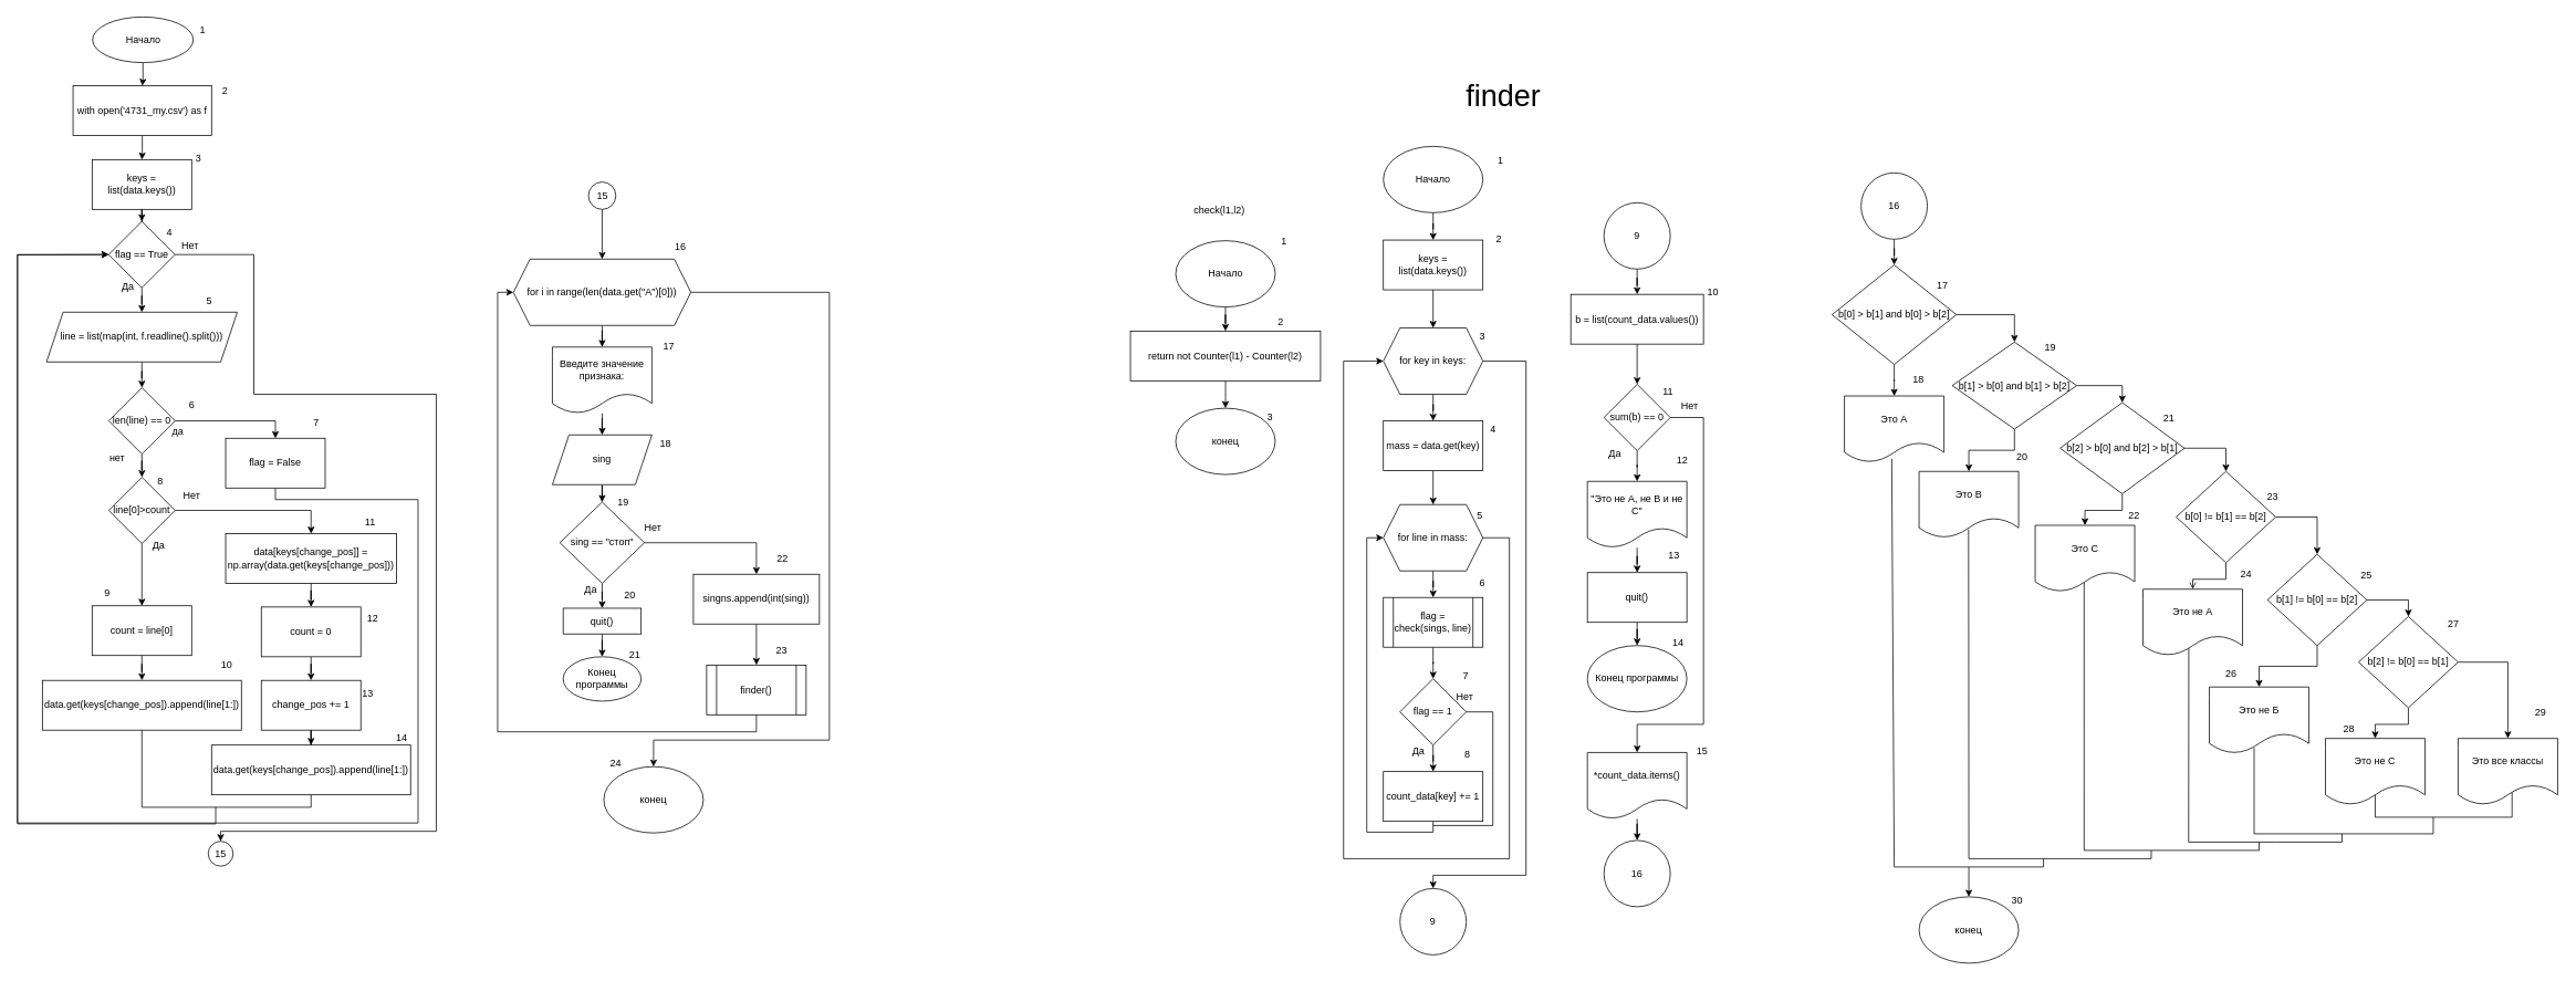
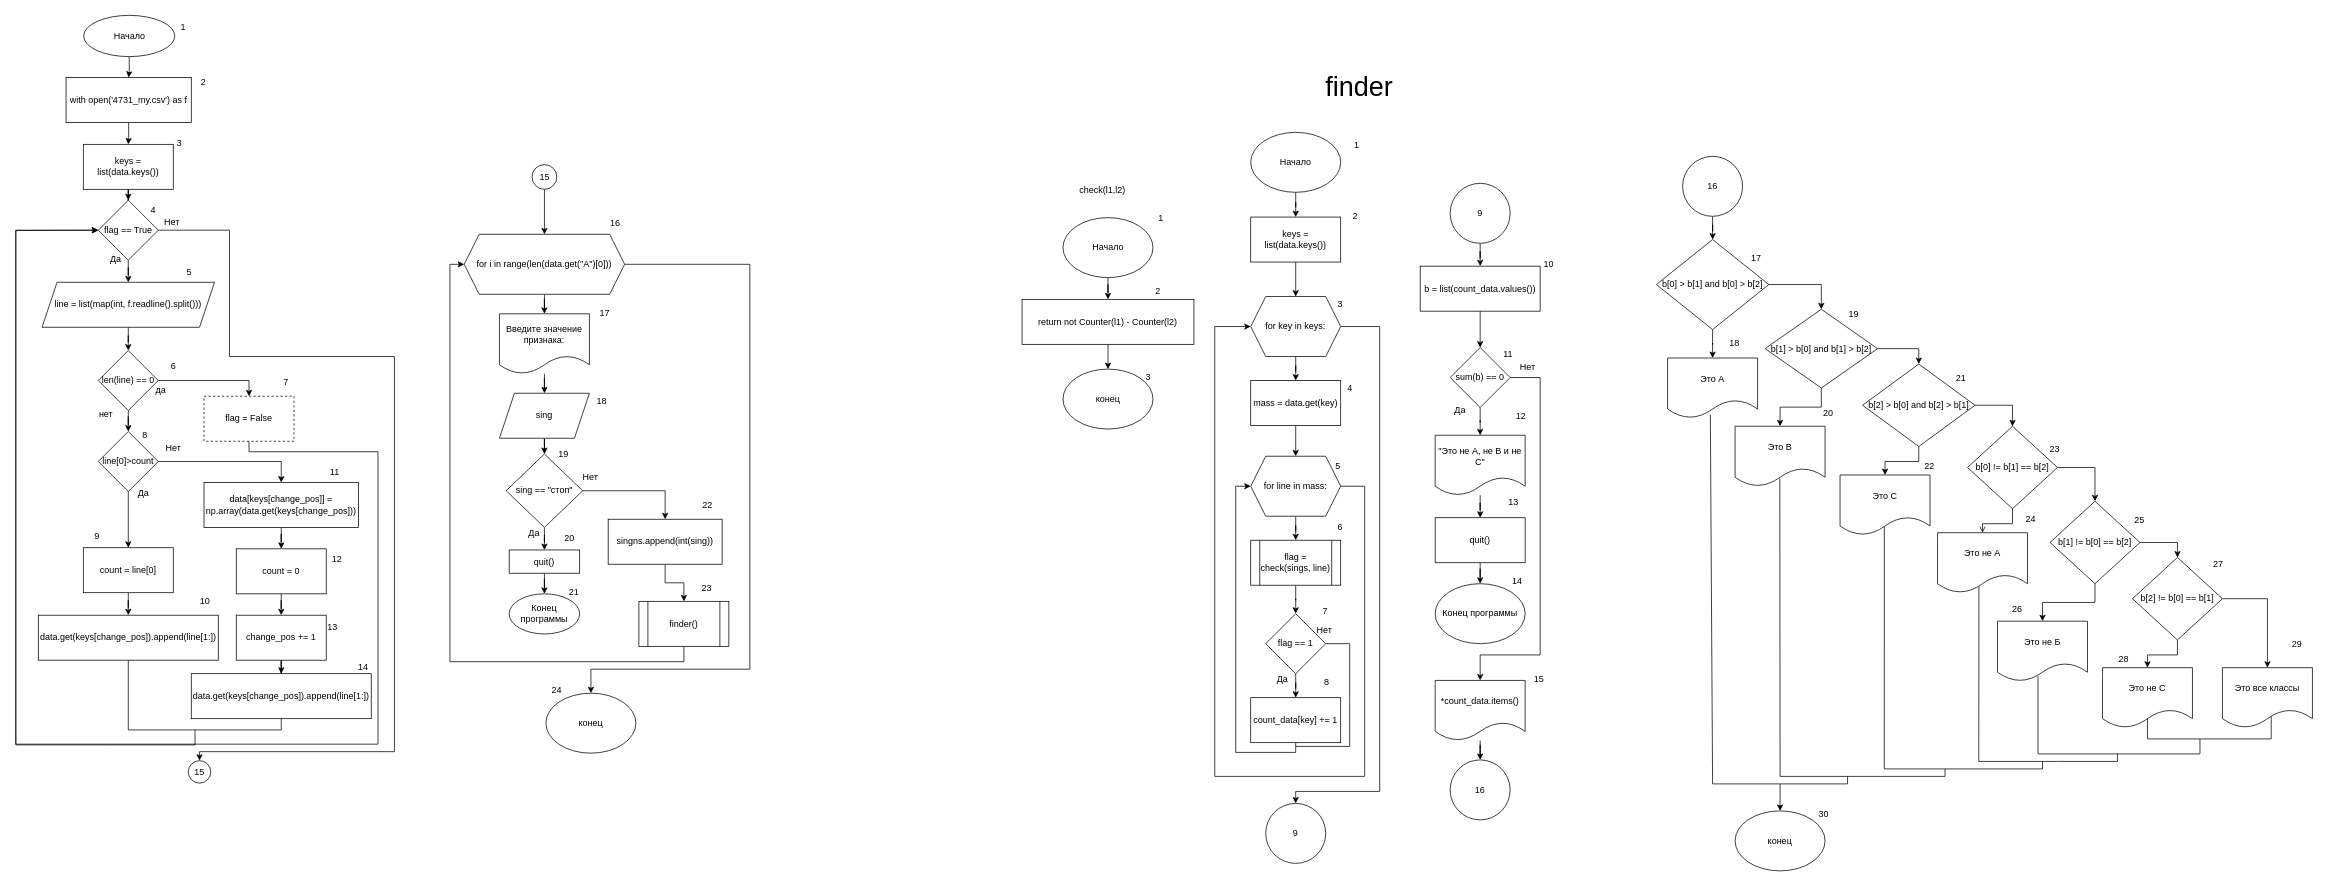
- <mxCell id="46" value="flag = False" style="rounded=0;whiteSpace=wrap;html=1;" parent="1" vertex="1"><mxGeometry x="271" y="528" width="120" height="60" as="geometry" /></mxCell>
+ <mxCell id="46" value="flag = False" style="rounded=0;whiteSpace=wrap;html=1;dashed=1;" parent="1" vertex="1"><mxGeometry x="271" y="528" width="120" height="60" as="geometry" /></mxCell>
- <mxCell id="65" value="singns.append(int(sing))" style="rounded=0;whiteSpace=wrap;html=1;" parent="1" vertex="1"><mxGeometry x="835" y="692" width="152" height="60" as="geometry" /></mxCell>
+ <mxCell id="65" value="singns.append(int(sing))" style="rounded=0;whiteSpace=wrap;html=1;" parent="1" vertex="1"><mxGeometry x="810" y="692" width="152" height="60" as="geometry" /></mxCell>
